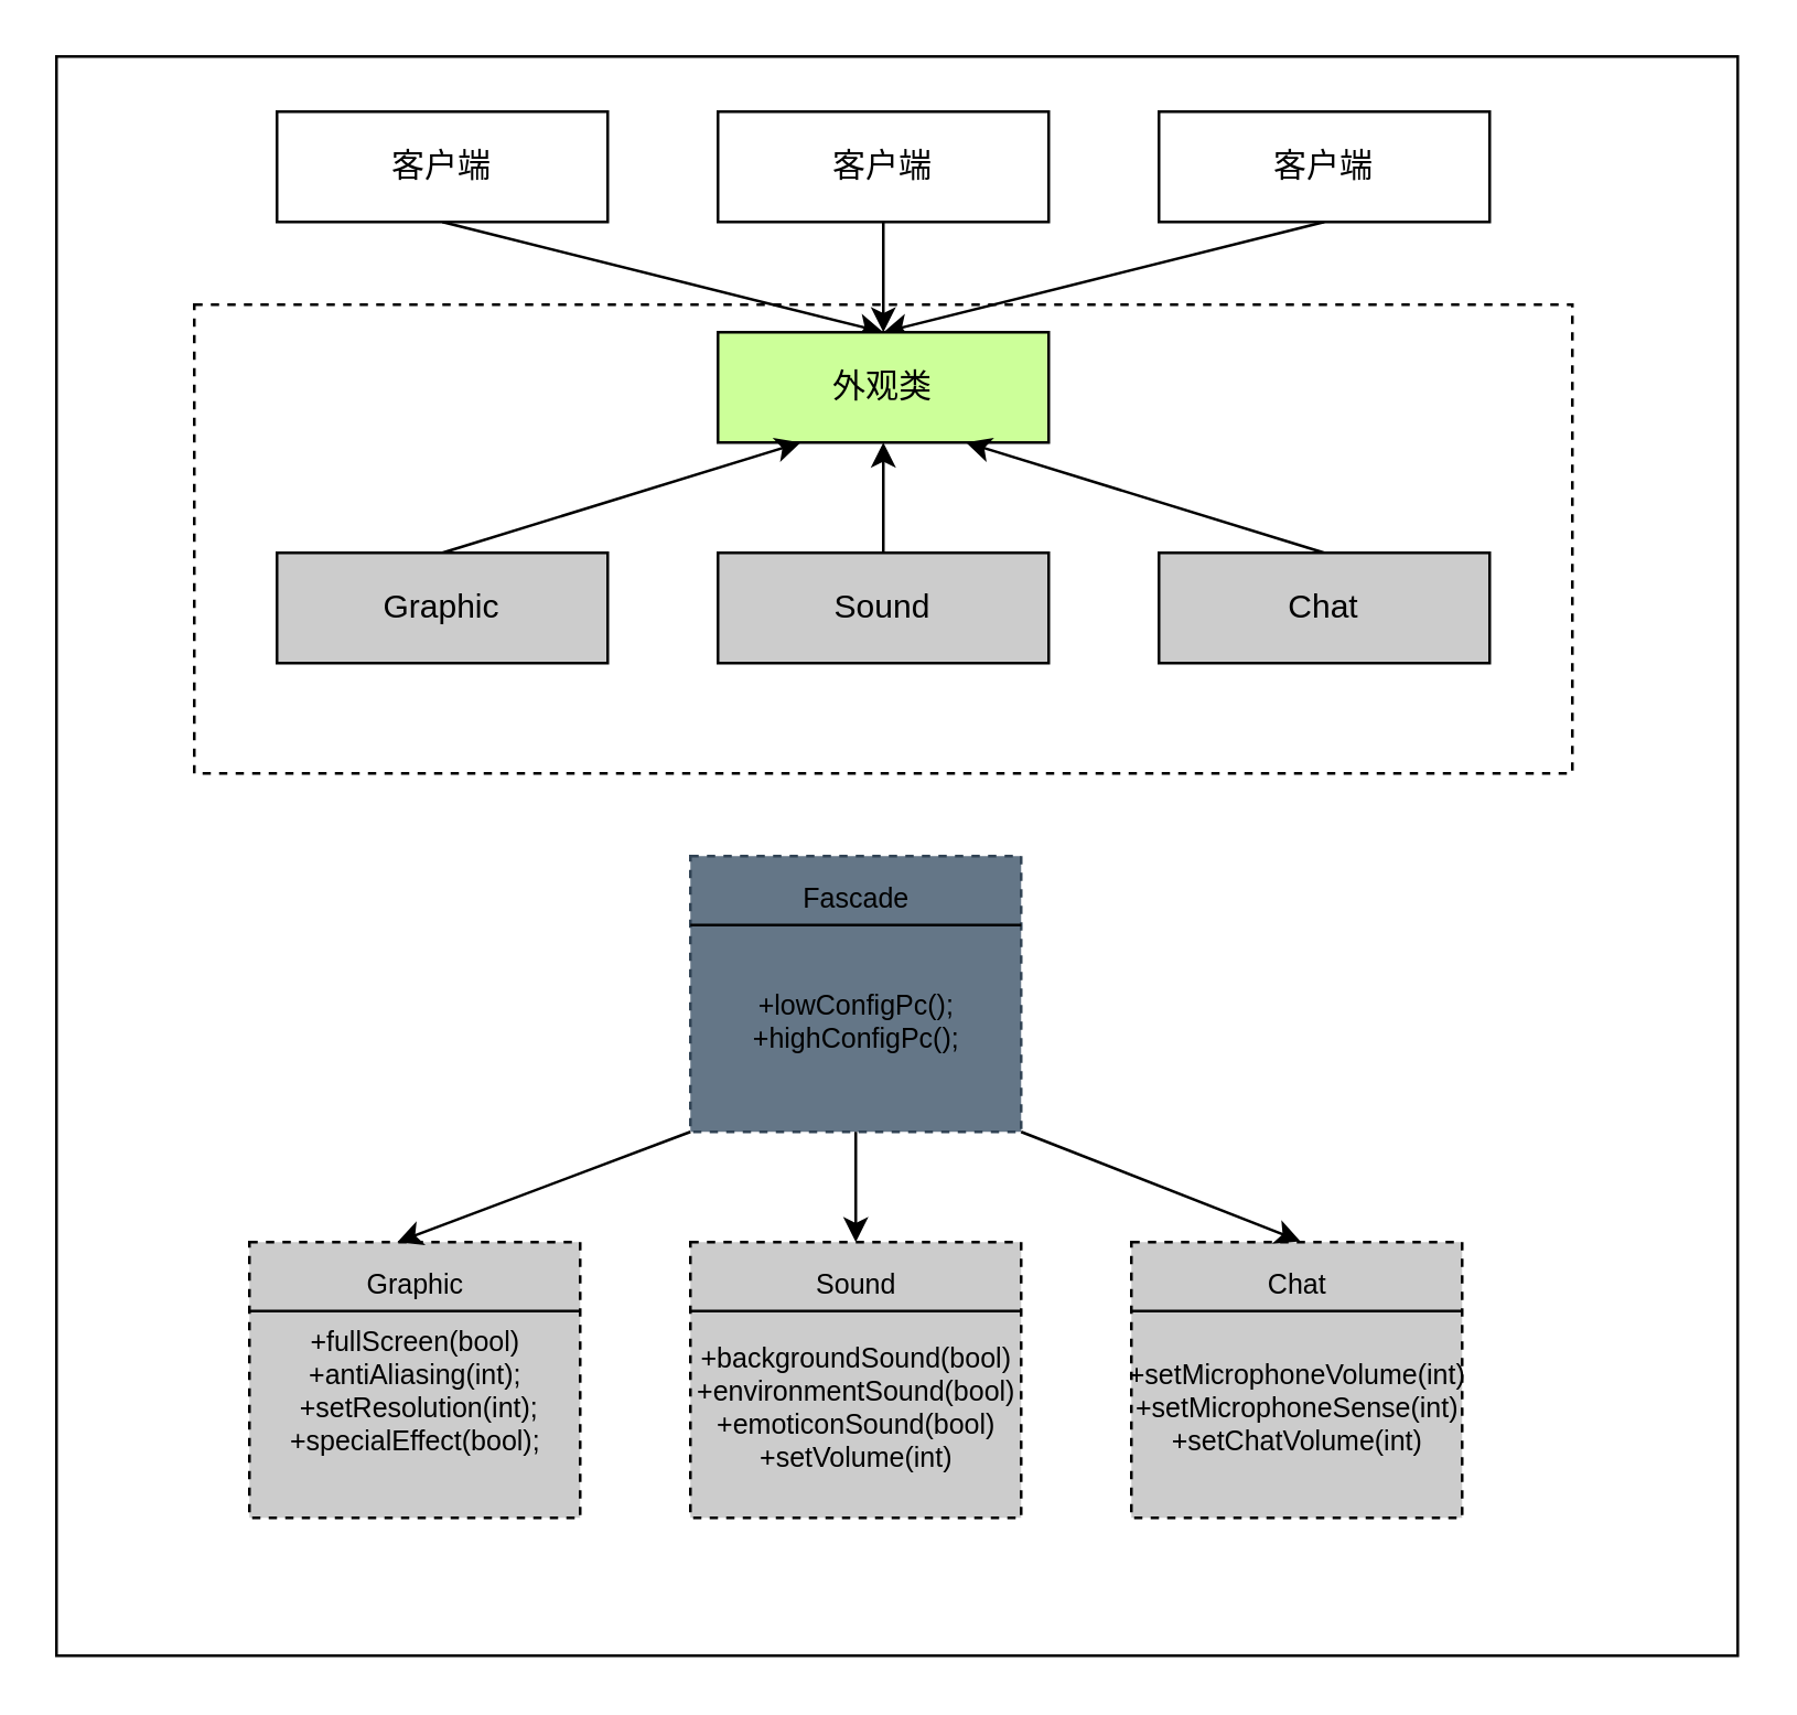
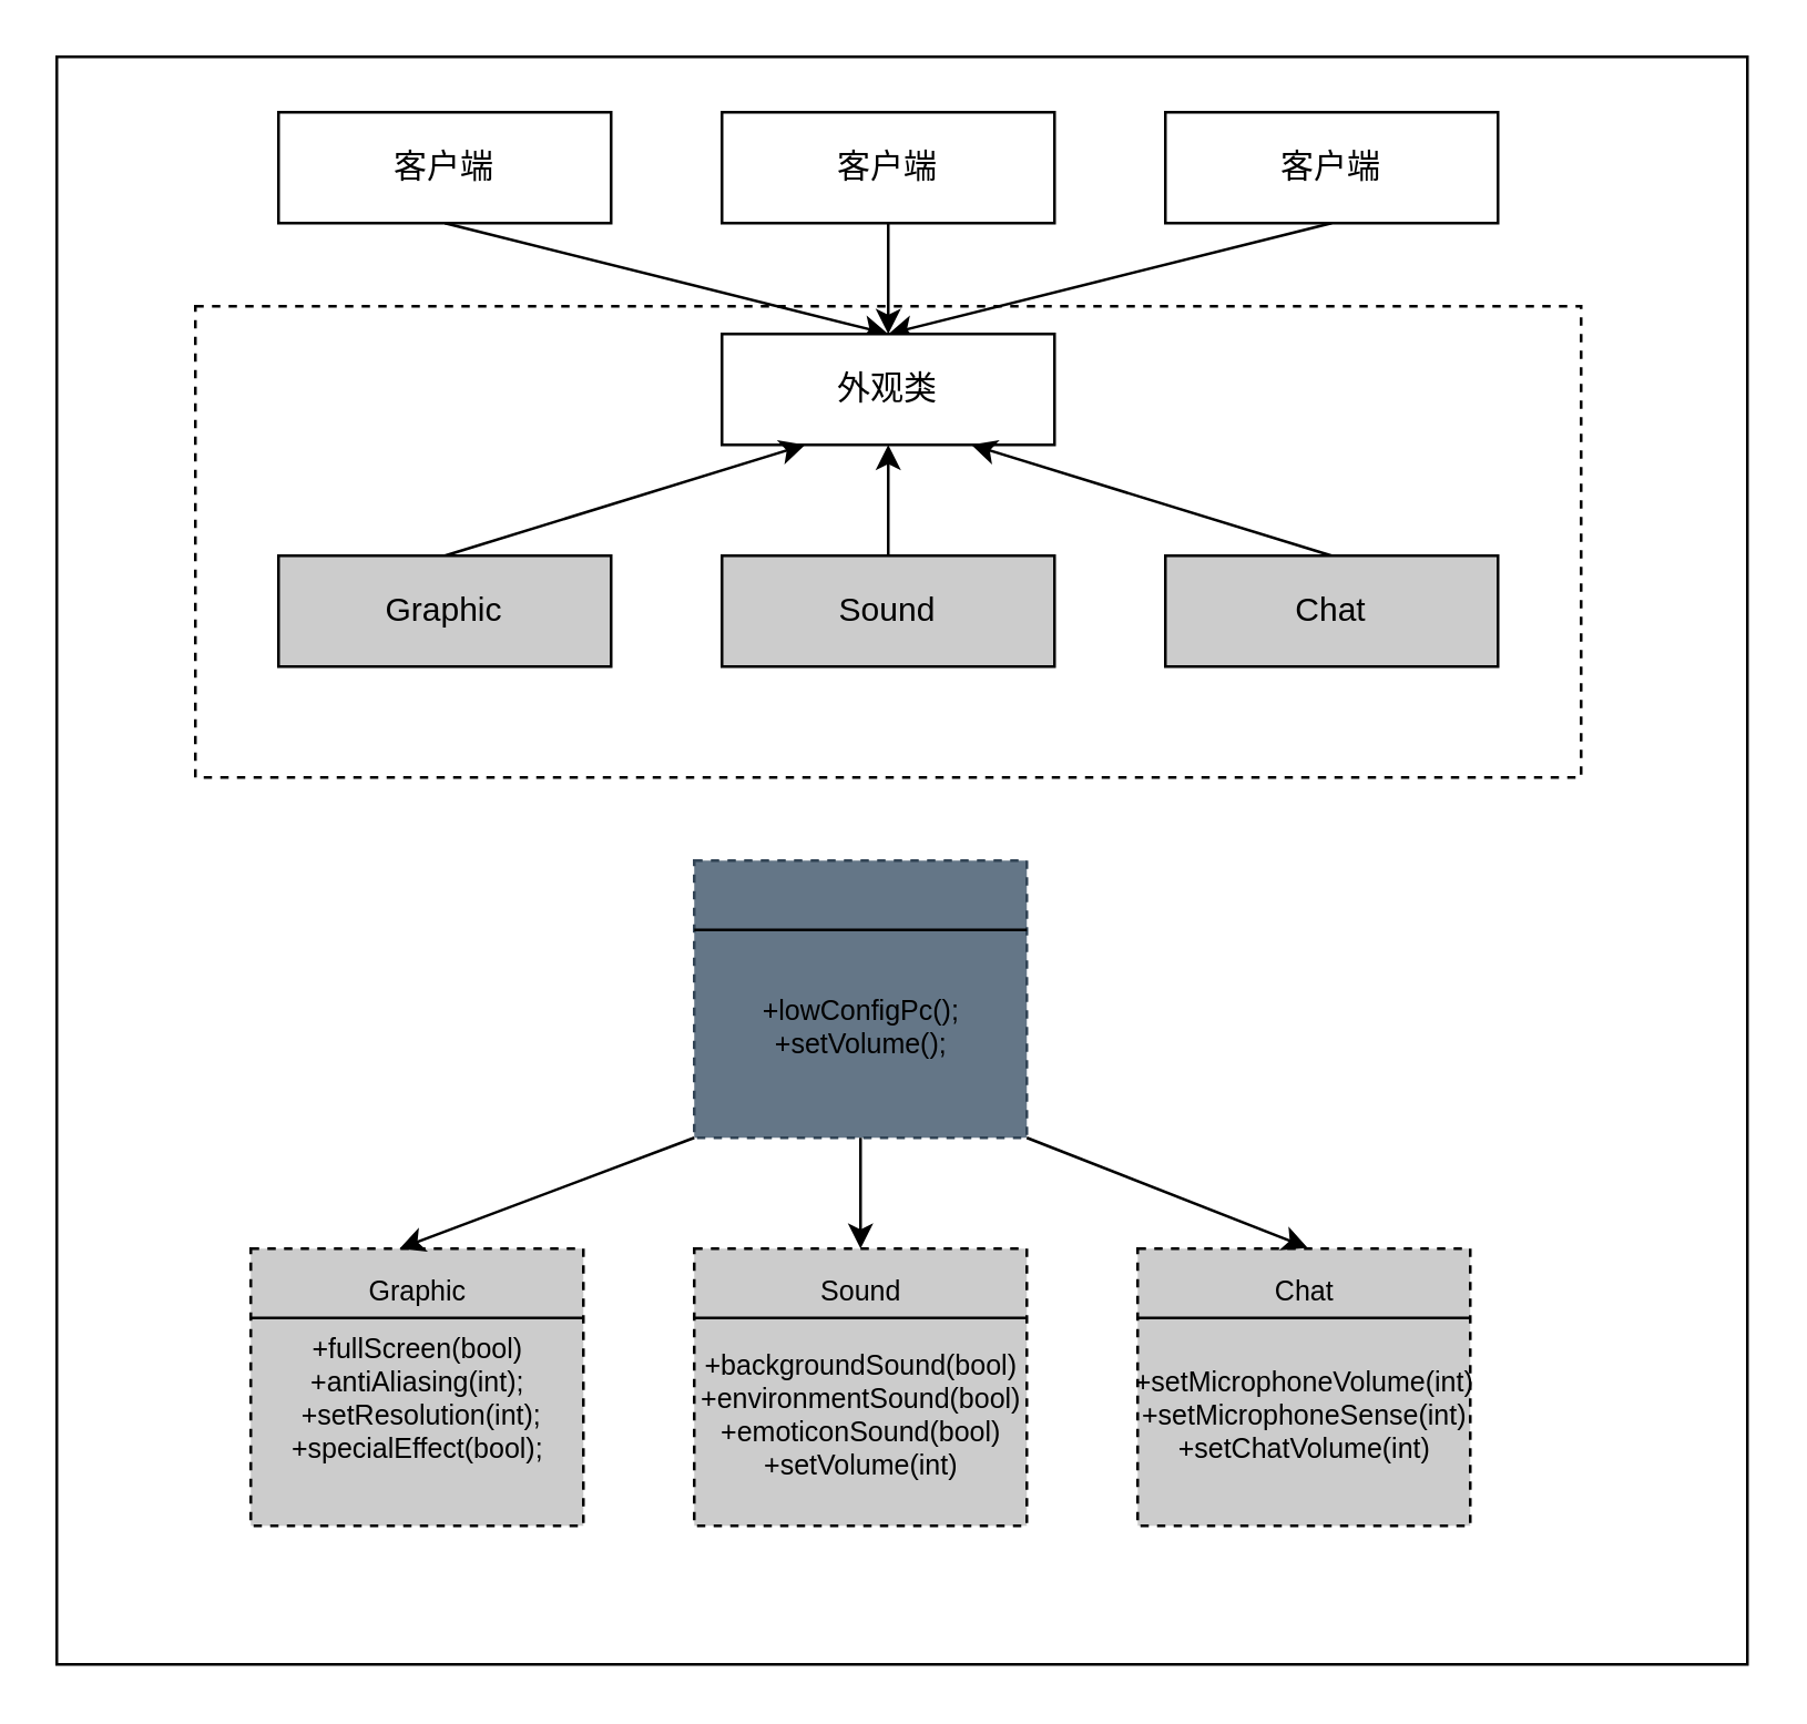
- <mxCell id="10" value="外观类" style="whiteSpace=wrap;html=1;strokeColor=#000000;fillColor=#CCFF99;" vertex="1" parent="1"><mxGeometry x="260" y="120" width="120" height="40" as="geometry" /></mxCell>
+ <mxCell id="10" value="外观类" style="whiteSpace=wrap;html=1;strokeColor=#000000;fillColor=#ffffff;" vertex="1" parent="1"><mxGeometry x="260" y="120" width="120" height="40" as="geometry" /></mxCell>
- <mxCell id="31" value="Fascade" style="text;html=1;align=center;verticalAlign=middle;resizable=0;points=[];autosize=1;strokeColor=none;fillColor=none;fontSize=10;dashed=1;" vertex="1" parent="28"><mxGeometry x="30" width="60" height="30" as="geometry" /></mxCell>
- <mxCell id="32" value="+lowConfigPc();&lt;br&gt;+highConfigPc();" style="text;html=1;align=center;verticalAlign=middle;resizable=0;points=[];autosize=1;strokeColor=none;fillColor=none;fontSize=10;dashed=1;" vertex="1" parent="28"><mxGeometry x="10" y="40" width="100" height="40" as="geometry" /></mxCell>
+ <mxCell id="32" value="+lowConfigPc();&lt;br&gt;+setVolume();" style="text;html=1;align=center;verticalAlign=middle;resizable=0;points=[];autosize=1;strokeColor=none;fillColor=none;fontSize=10;dashed=1;" vertex="1" parent="28"><mxGeometry x="10" y="40" width="100" height="40" as="geometry" /></mxCell>
